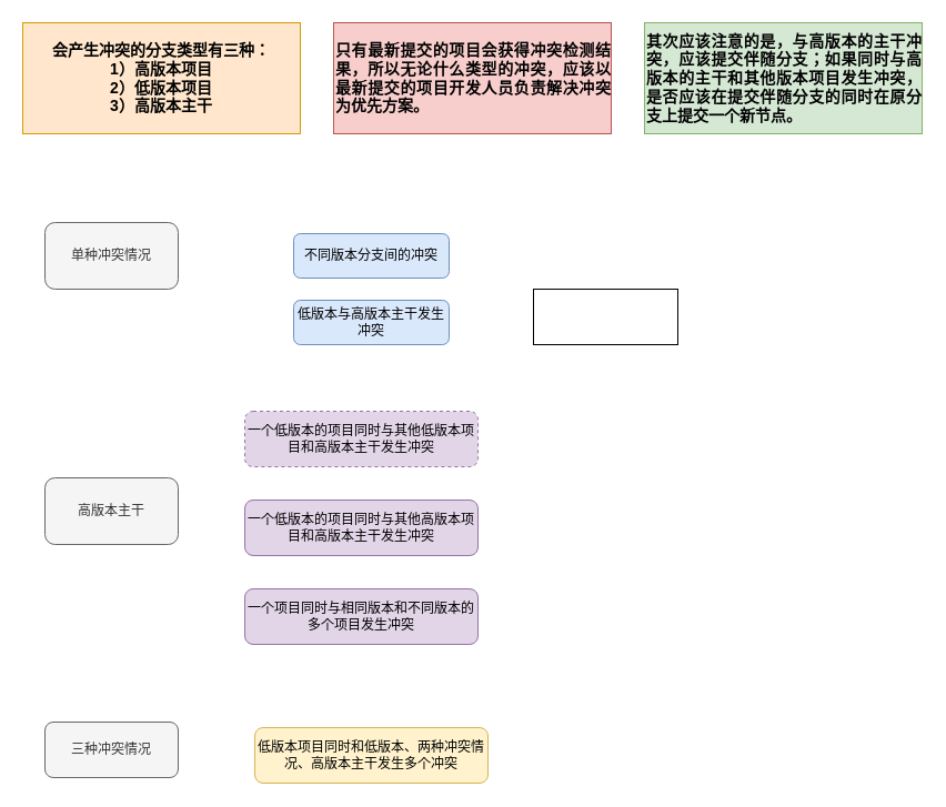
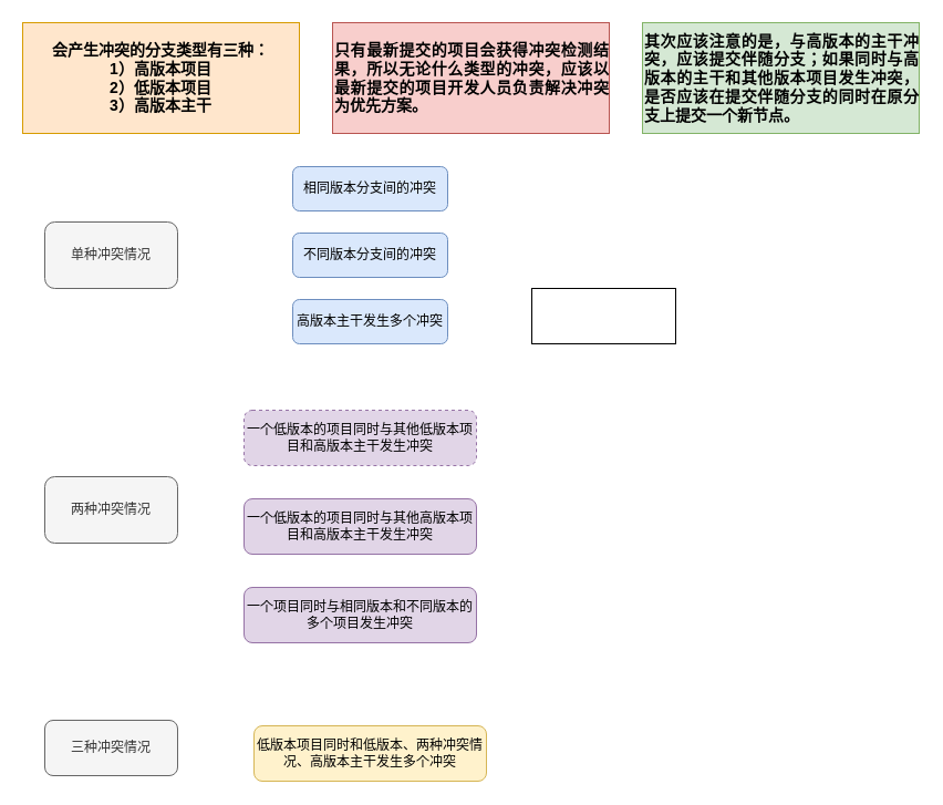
+ <mxCell id="8" value="相同版本分支间的冲突" style="rounded=1;whiteSpace=wrap;html=1;fillColor=#dae8fc;strokeColor=#6c8ebf;" vertex="1" parent="1"><mxGeometry x="264" y="150" width="140" height="40" as="geometry" /></mxCell>
- <mxCell id="10" value="低版本与高版本主干发生冲突" style="rounded=1;whiteSpace=wrap;html=1;fillColor=#dae8fc;strokeColor=#6c8ebf;" vertex="1" parent="1"><mxGeometry x="264" y="270" width="140" height="40" as="geometry" /></mxCell>
+ <mxCell id="10" value="高版本主干发生多个冲突" style="rounded=1;whiteSpace=wrap;html=1;fillColor=#dae8fc;strokeColor=#6c8ebf;" vertex="1" parent="1"><mxGeometry x="264" y="270" width="140" height="40" as="geometry" /></mxCell>
- <mxCell id="6" value="高版本主干" style="rounded=1;whiteSpace=wrap;html=1;fillColor=#f5f5f5;fontColor=#333333;strokeColor=#666666;" vertex="1" parent="1"><mxGeometry x="40" y="430" width="120" height="60" as="geometry" /></mxCell>
+ <mxCell id="6" value="两种冲突情况" style="rounded=1;whiteSpace=wrap;html=1;fillColor=#f5f5f5;fontColor=#333333;strokeColor=#666666;" vertex="1" parent="1"><mxGeometry x="40" y="430" width="120" height="60" as="geometry" /></mxCell>
